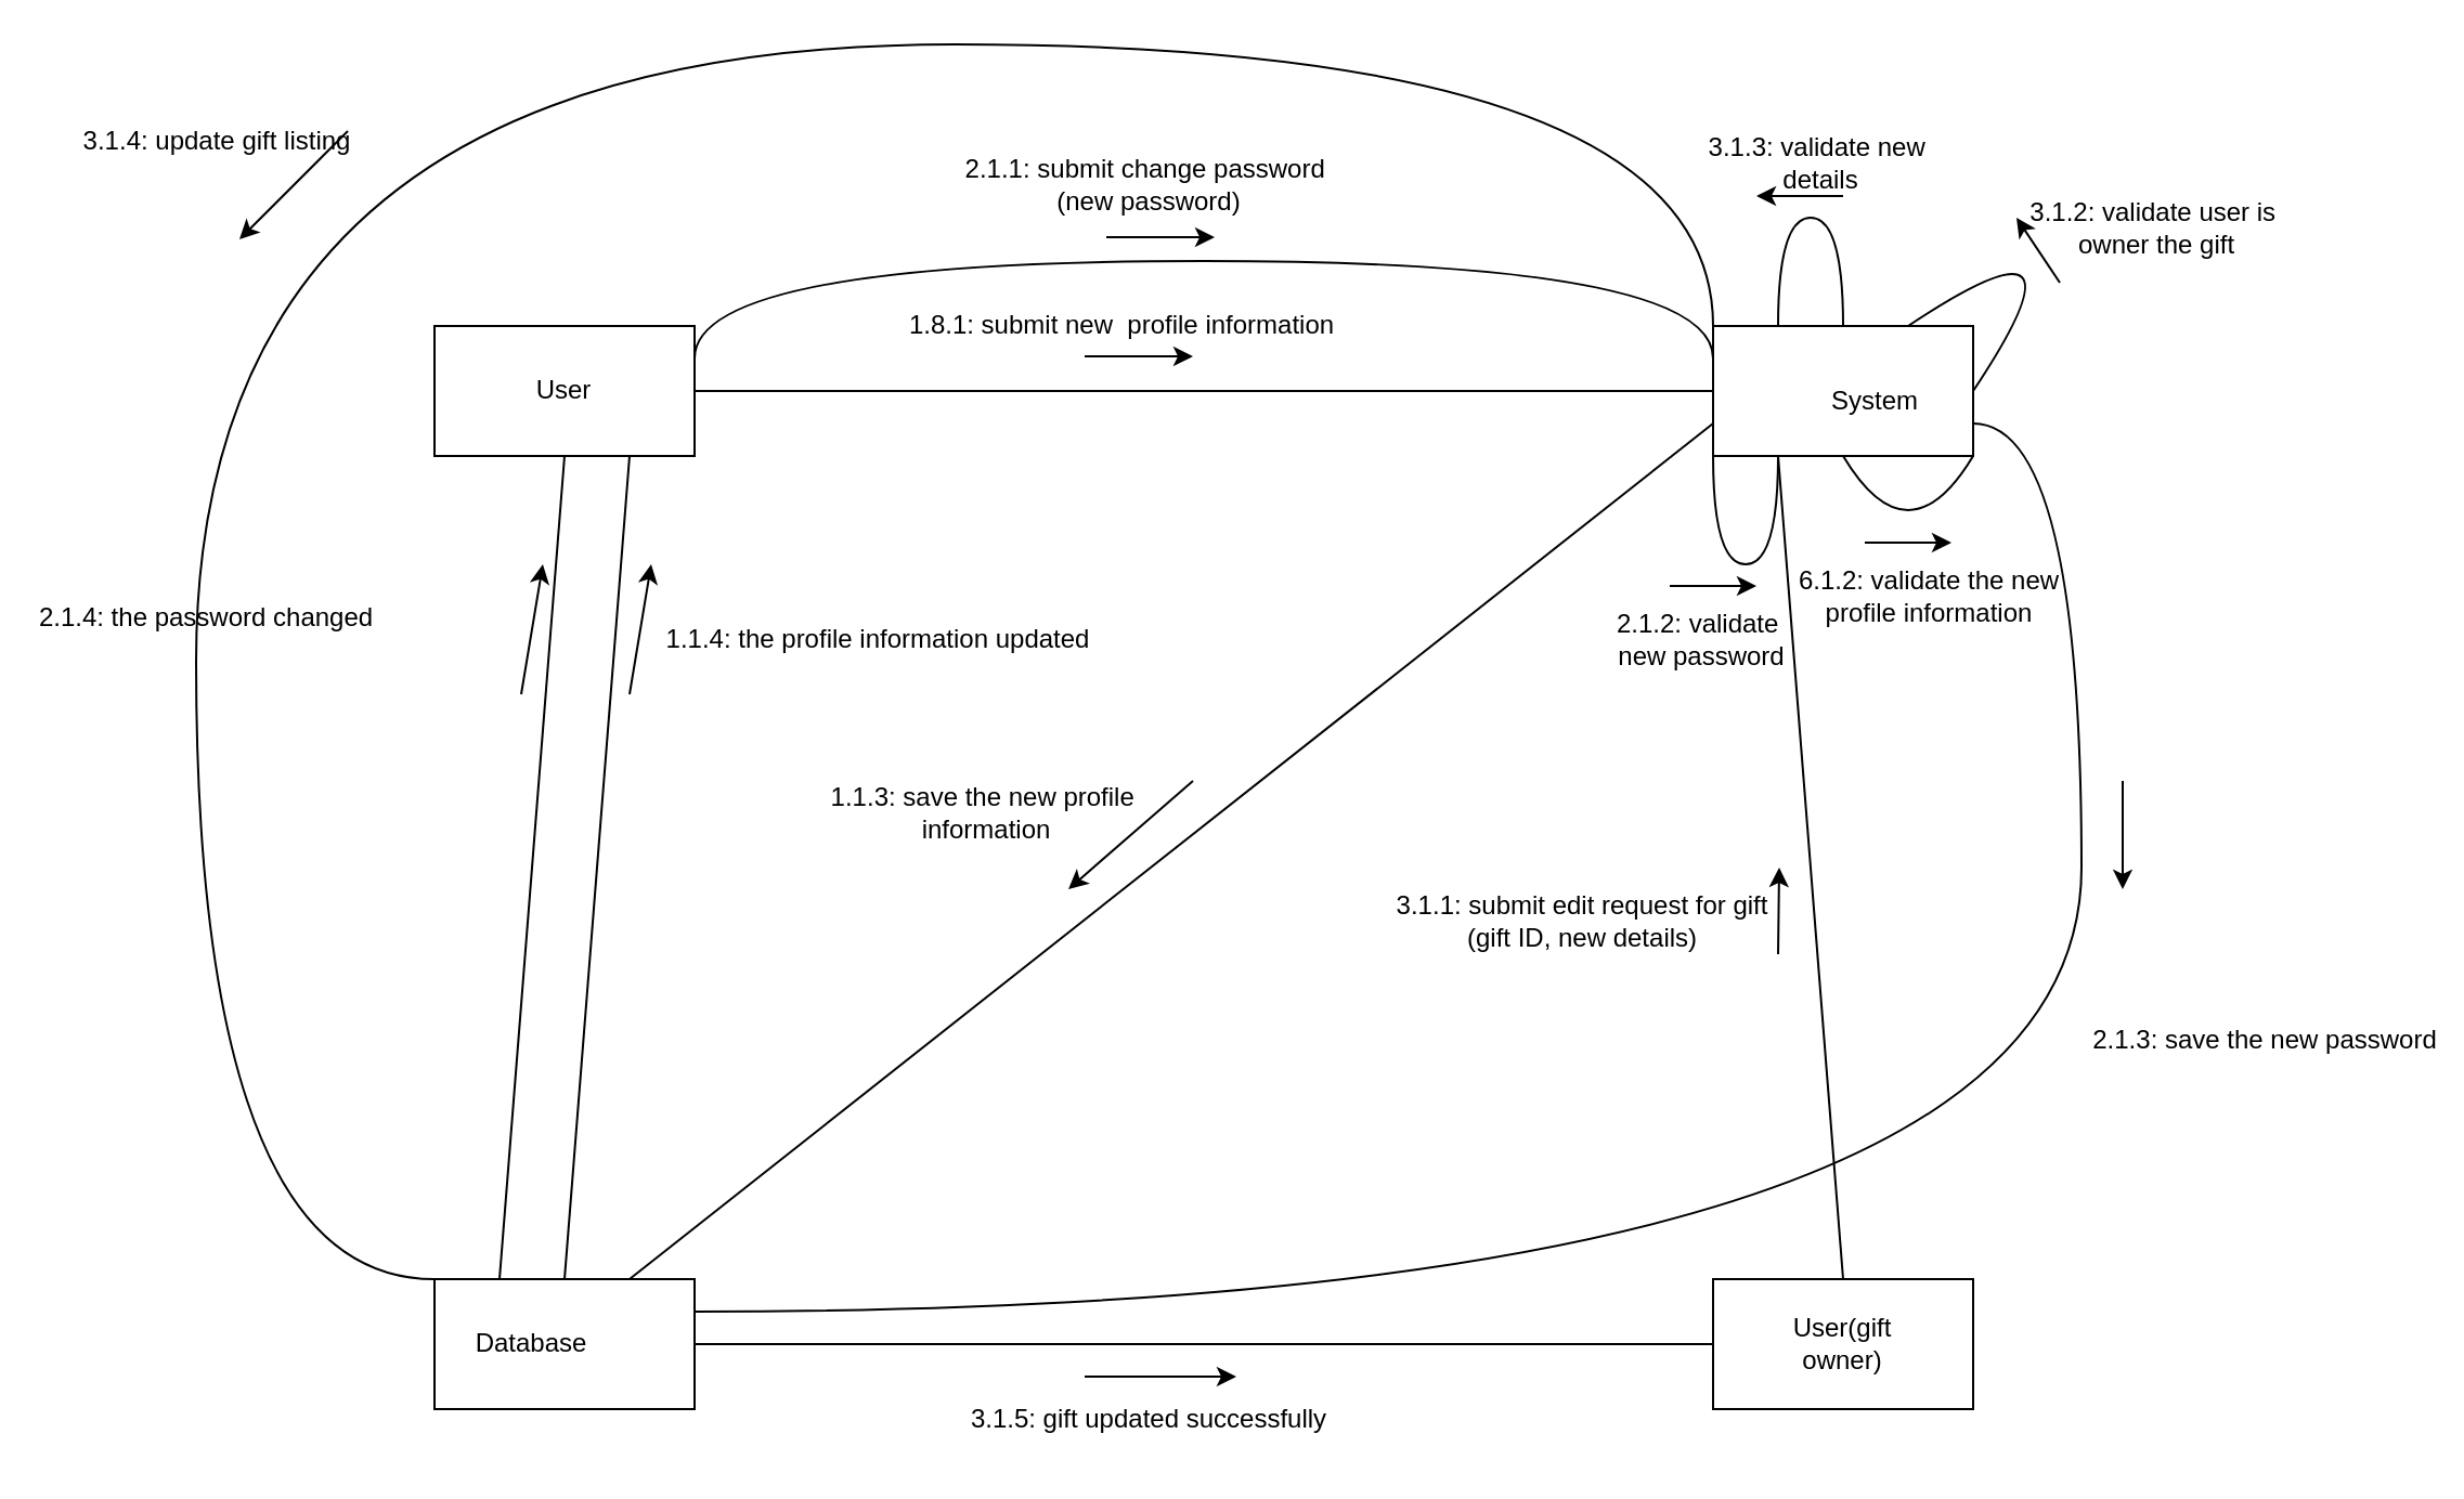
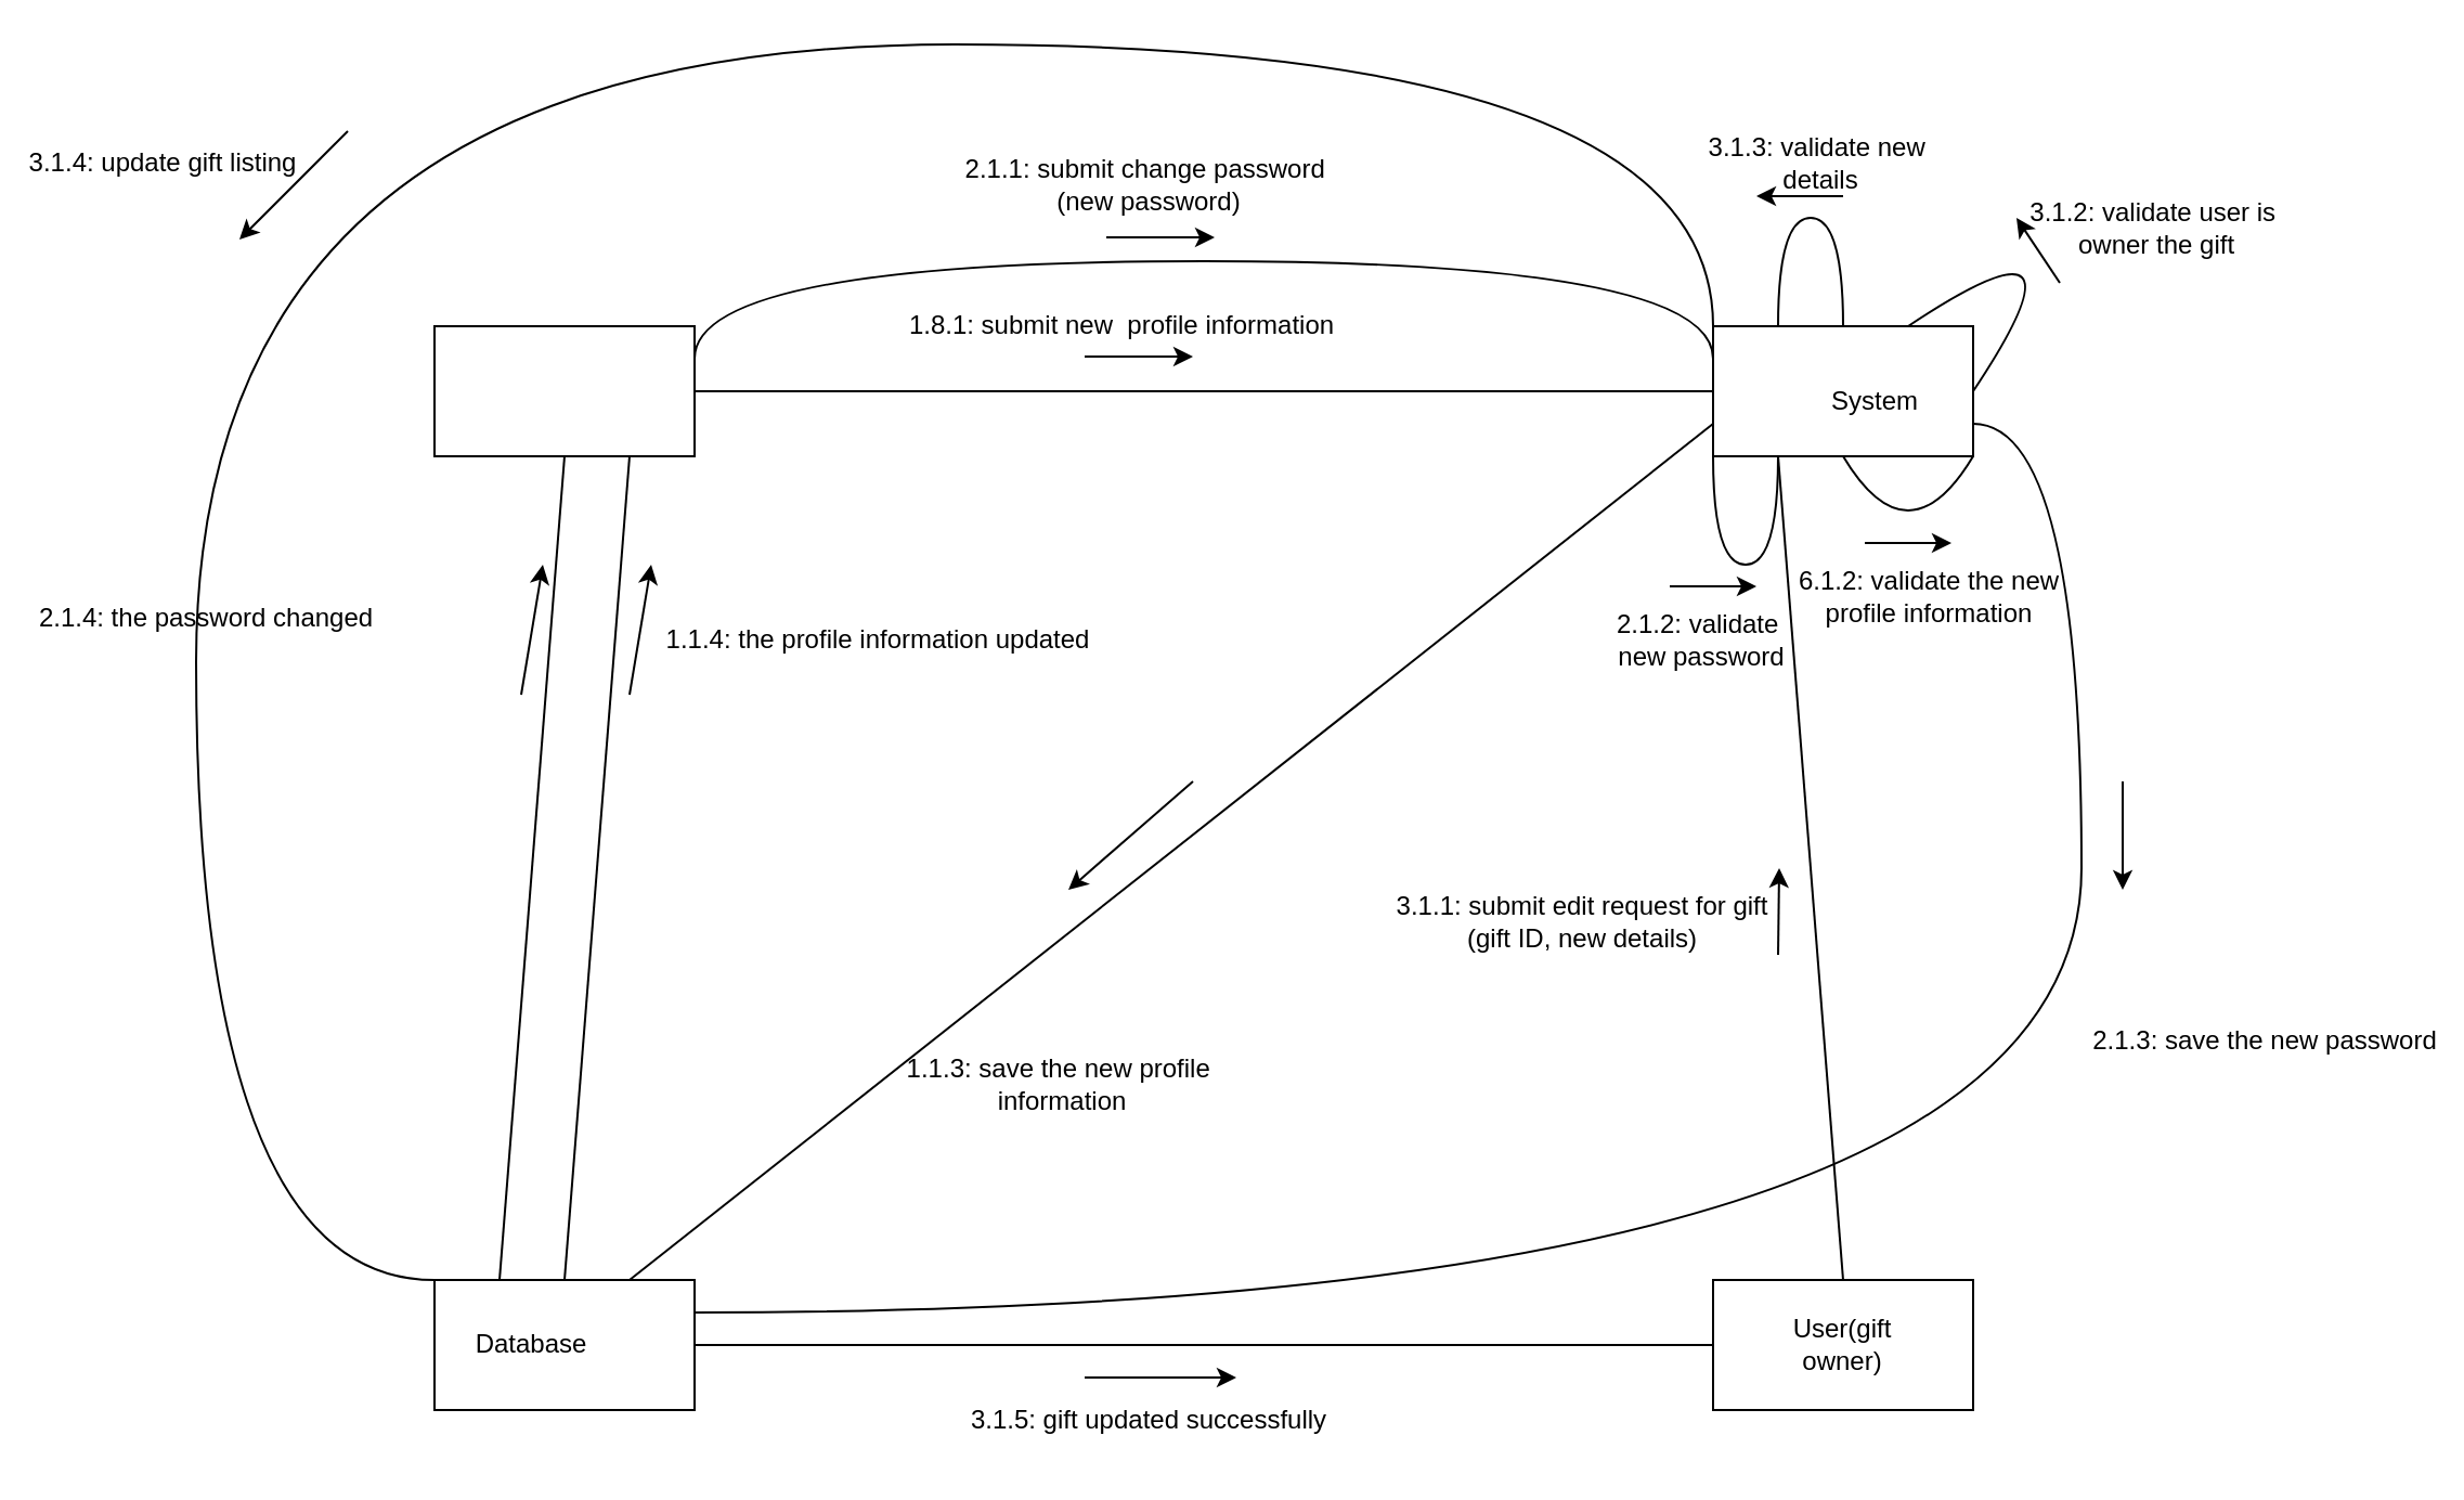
- <mxCell id="46" value="&lt;span style=&quot;text-wrap-mode: nowrap;&quot;&gt;3.1.4: update gift listing&lt;/span&gt;" style="text;html=1;align=center;verticalAlign=middle;whiteSpace=wrap;rounded=0;" vertex="1" parent="1"><mxGeometry x="45" y="50" width="110" height="30" as="geometry" /></mxCell>
+ <mxCell id="46" value="&lt;span style=&quot;text-wrap-mode: nowrap;&quot;&gt;3.1.4: update gift listing&lt;/span&gt;" style="text;html=1;align=center;verticalAlign=middle;whiteSpace=wrap;rounded=0;" vertex="1" parent="1"><mxGeometry x="20" width="110" height="30" as="geometry" y="60" /></mxCell>
- <mxCell id="3" value="User" style="text;html=1;align=center;verticalAlign=middle;whiteSpace=wrap;rounded=0;" vertex="1" parent="1"><mxGeometry x="230" y="165" width="60" height="30" as="geometry" /></mxCell>
- <mxCell id="16" value="&lt;span style=&quot;text-wrap-mode: nowrap;&quot;&gt;1.1.3: save the new profile&amp;nbsp;&lt;/span&gt;&lt;div style=&quot;text-wrap-mode: nowrap;&quot;&gt;information&lt;/div&gt;" style="text;html=1;align=center;verticalAlign=middle;whiteSpace=wrap;rounded=0;" vertex="1" parent="1"><mxGeometry x="390" y="360" width="130" height="30" as="geometry" /></mxCell>
+ <mxCell id="16" value="&lt;span style=&quot;text-wrap-mode: nowrap;&quot;&gt;1.1.3: save the new profile&amp;nbsp;&lt;/span&gt;&lt;div style=&quot;text-wrap-mode: nowrap;&quot;&gt;information&lt;/div&gt;" style="text;html=1;align=center;verticalAlign=middle;whiteSpace=wrap;rounded=0;" vertex="1" parent="1"><mxGeometry x="425" y="485" width="130" height="30" as="geometry" /></mxCell>
